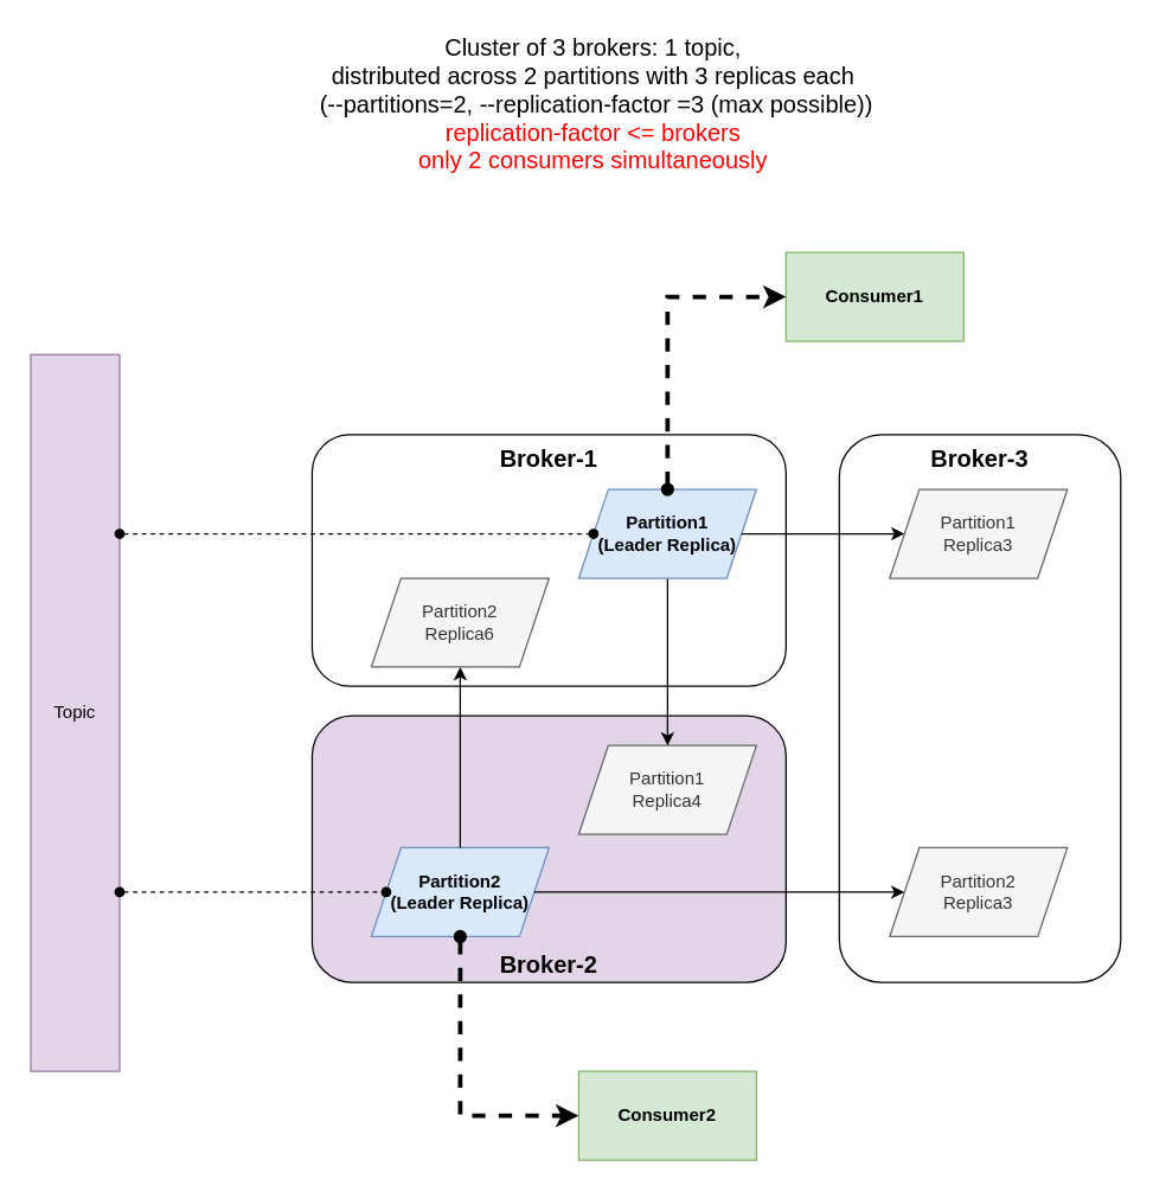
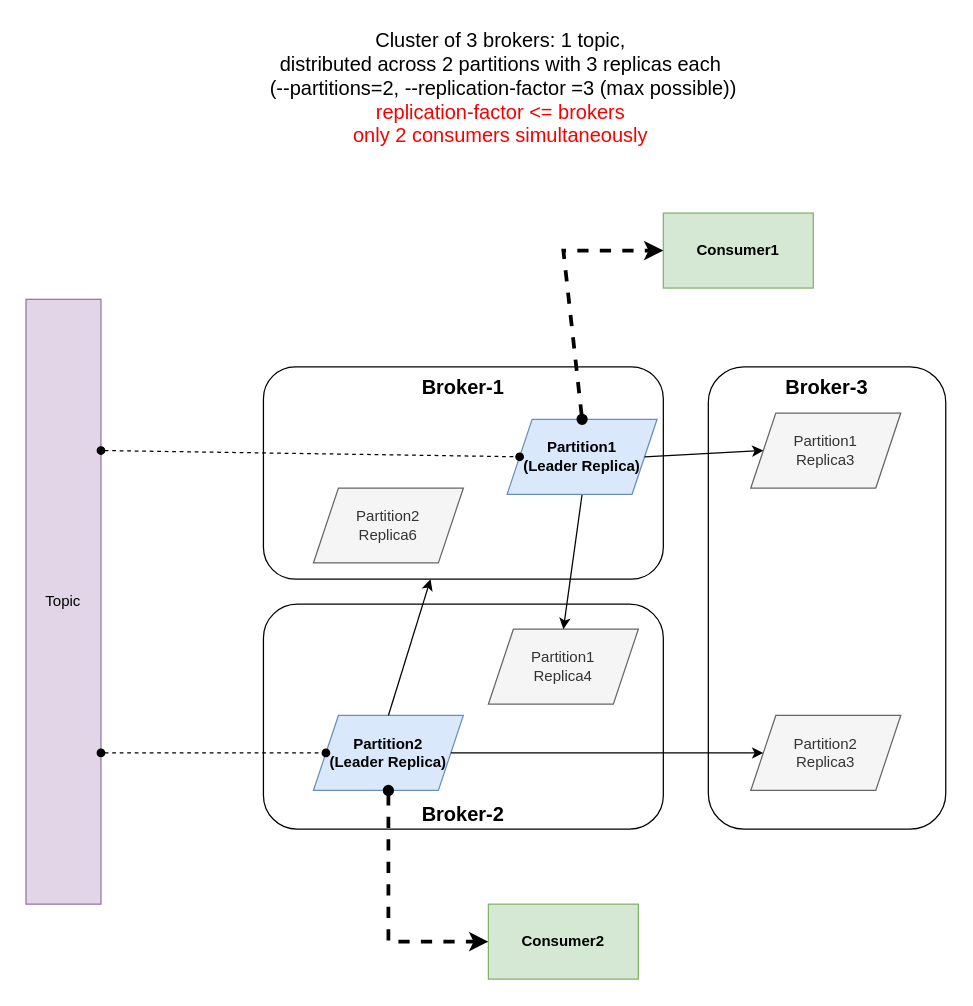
- <mxCell id="10" value="Partition1&lt;br&gt;(Leader Replica)" style="shape=parallelogram;perimeter=parallelogramPerimeter;whiteSpace=wrap;html=1;fixedSize=1;fillColor=#dae8fc;strokeColor=#6c8ebf;fontStyle=1" parent="1" vertex="1"><mxGeometry x="390" y="330" width="120" height="60" as="geometry" /></mxCell>
+ <mxCell id="10" value="Partition1&lt;br&gt;(Leader Replica)" style="shape=parallelogram;perimeter=parallelogramPerimeter;whiteSpace=wrap;html=1;fixedSize=1;fillColor=#dae8fc;strokeColor=#6c8ebf;fontStyle=1" parent="1" vertex="1"><mxGeometry x="405" y="335" width="120" height="60" as="geometry" /></mxCell>
- <mxCell id="8" value="" style="endArrow=classic;html=1;rounded=0;entryX=0.5;entryY=1;entryDx=0;entryDy=0;exitX=0.5;exitY=0;exitDx=0;exitDy=0;" parent="1" source="6" target="11" edge="1"><mxGeometry width="50" height="50" relative="1" as="geometry"><mxPoint x="330" y="483" as="sourcePoint" /><mxPoint x="415" y="573" as="targetPoint" /></mxGeometry></mxCell>
+ <mxCell id="8" value="" style="endArrow=classic;html=1;rounded=0;exitX=0.5;exitY=0;exitDx=0;exitDy=0;" parent="1" source="6" target="4" edge="1"><mxGeometry width="50" height="50" relative="1" as="geometry"><mxPoint x="330" y="483" as="sourcePoint" /><mxPoint x="415" y="573" as="targetPoint" /></mxGeometry></mxCell>
- <mxCell id="3" value="Broker-2" style="rounded=1;whiteSpace=wrap;html=1;verticalAlign=bottom;fontStyle=1;fontSize=16;fillColor=#e1d5e7;" parent="1" vertex="1"><mxGeometry x="210" y="483" width="320" height="180" as="geometry" /></mxCell>
+ <mxCell id="3" value="Broker-2" style="rounded=1;whiteSpace=wrap;html=1;verticalAlign=bottom;fontStyle=1;fontSize=16;" parent="1" vertex="1"><mxGeometry x="210" y="483" width="320" height="180" as="geometry" /></mxCell>
